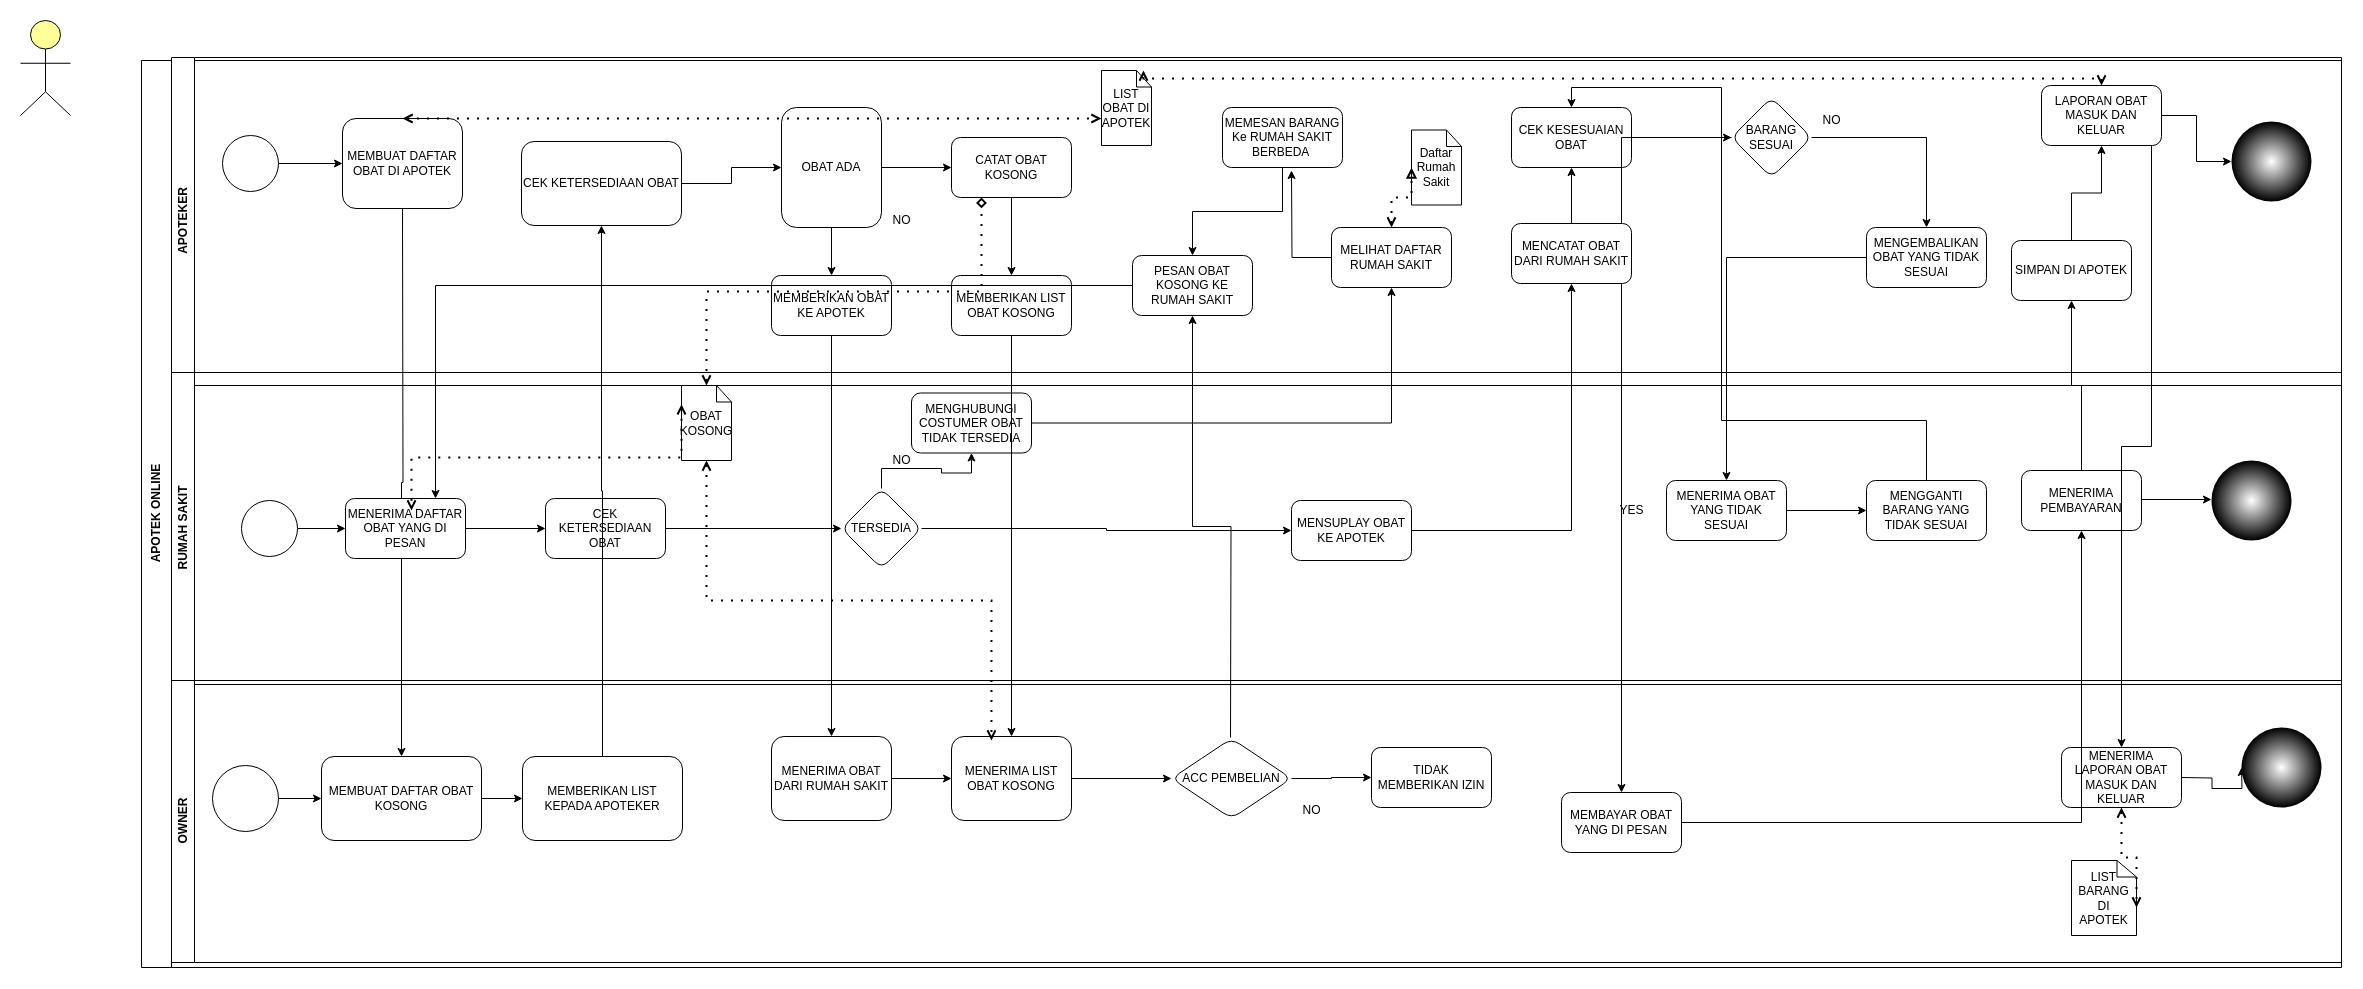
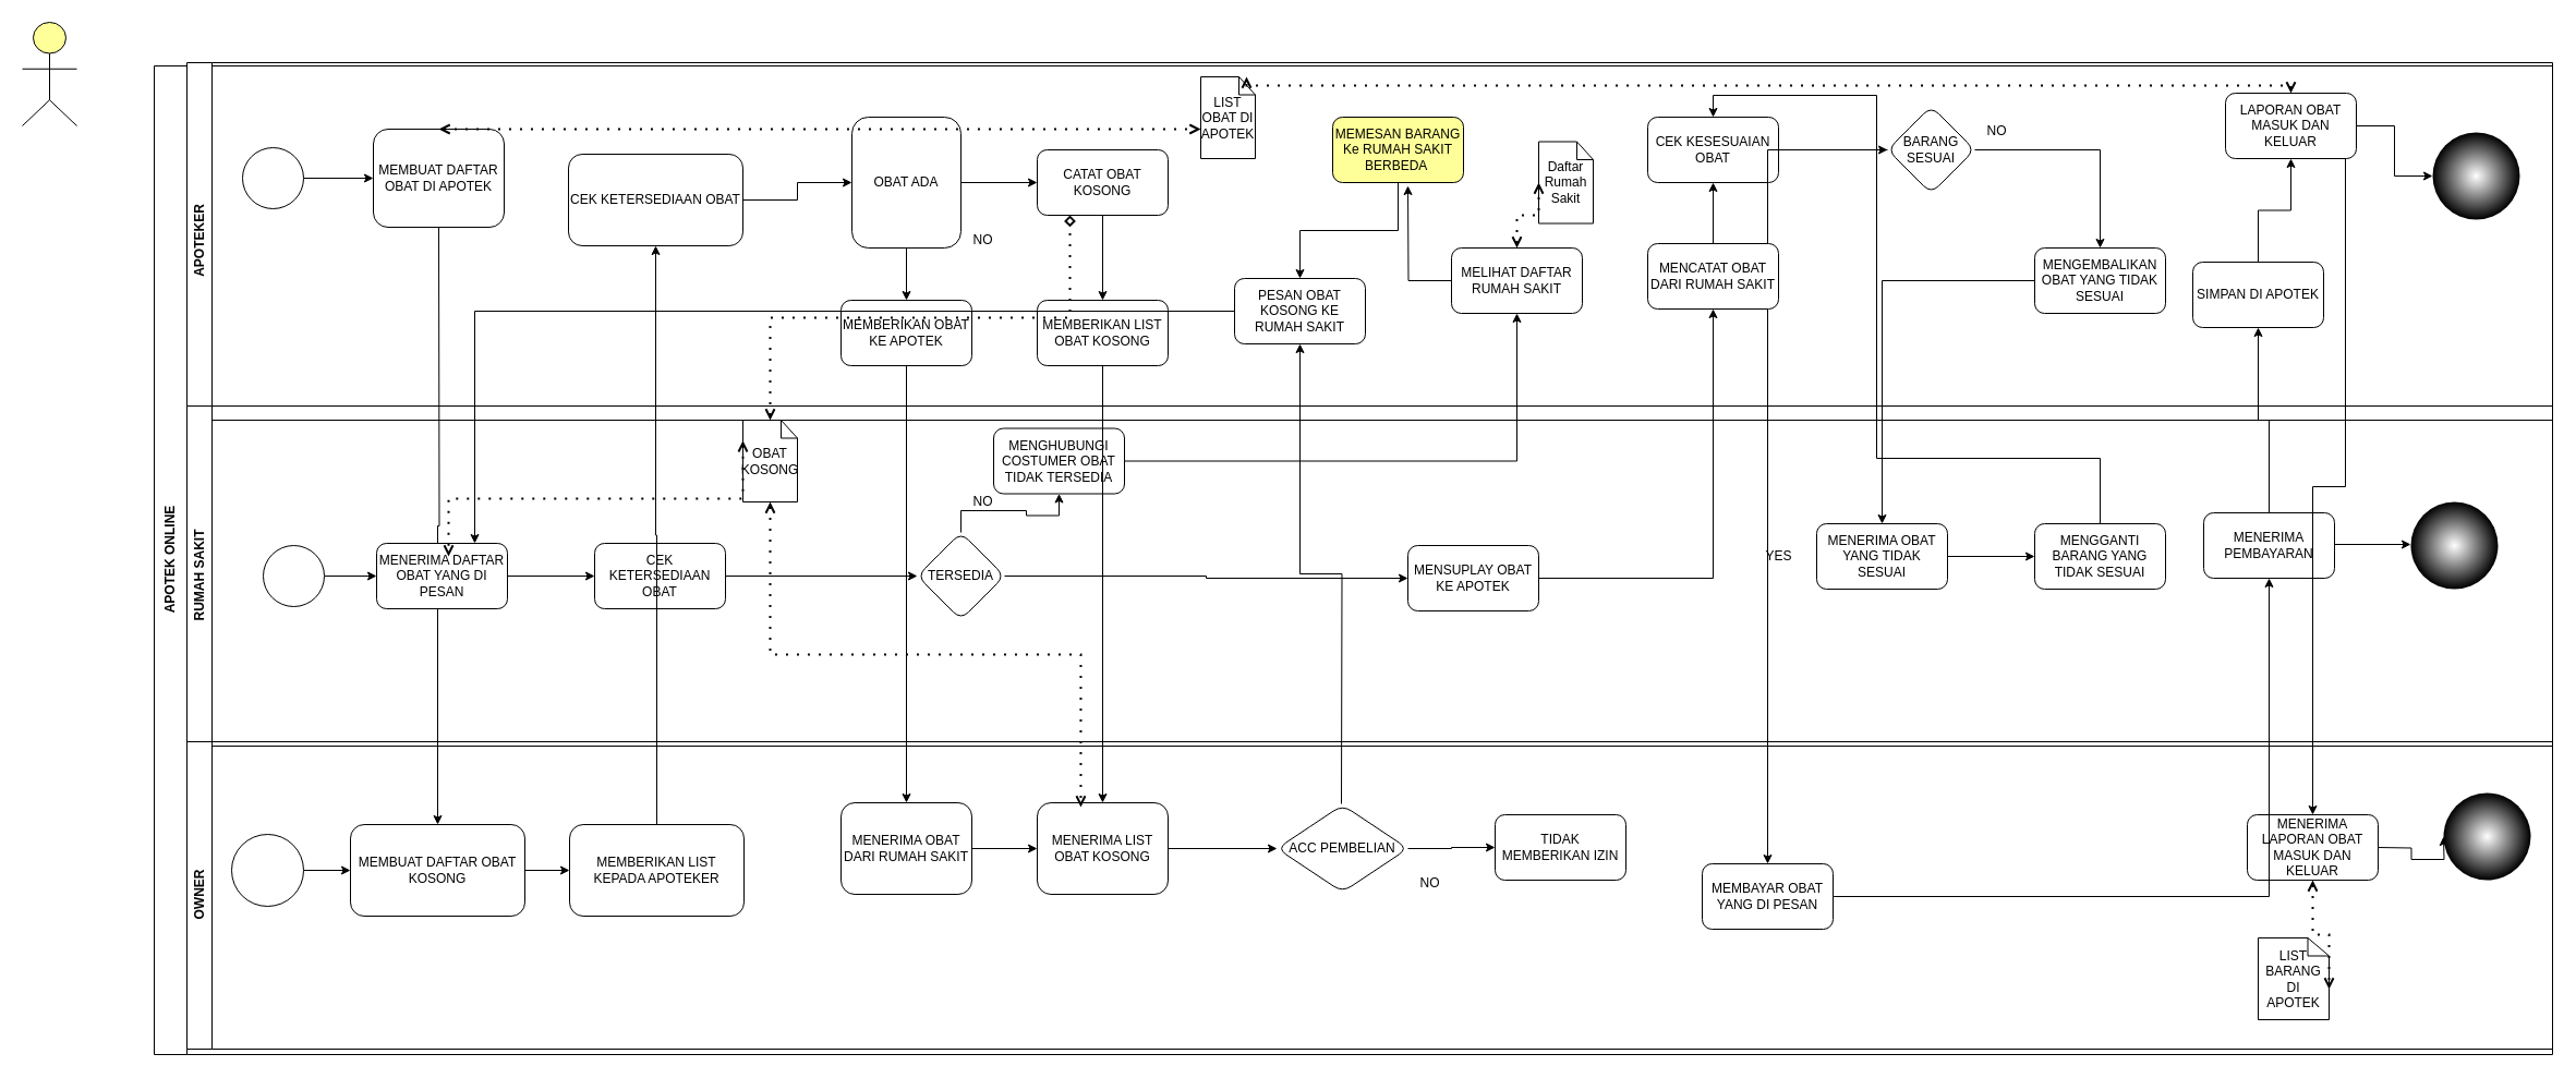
- <mxCell id="19" value="MEMESAN BARANG Ke RUMAH SAKIT BERBEDA&lt;span style=&quot;white-space: pre;&quot;&gt; &lt;/span&gt;" style="whiteSpace=wrap;html=1;rounded=1;" vertex="1" parent="6"><mxGeometry x="1051" y="50" width="120" height="60" as="geometry" /></mxCell>
+ <mxCell id="19" value="MEMESAN BARANG Ke RUMAH SAKIT BERBEDA&lt;span style=&quot;white-space: pre;&quot;&gt; &lt;/span&gt;" style="whiteSpace=wrap;html=1;rounded=1;fillColor=#ffff99;" vertex="1" parent="6"><mxGeometry x="1051" y="50" width="120" height="60" as="geometry" /></mxCell>
- <mxCell id="36" value="" style="edgeStyle=elbowEdgeStyle;html=1;endArrow=block;elbow=vertical;endFill=0;dashed=1;startArrow=open;startFill=0;dashPattern=1 4;rounded=0;strokeWidth=2;entryX=0;entryY=0.5;entryDx=0;entryDy=0;entryPerimeter=0;exitX=0.5;exitY=0;exitDx=0;exitDy=0;" edge="1" parent="6" source="22" target="35"><mxGeometry width="160" relative="1" as="geometry"><mxPoint x="1210" y="193" as="sourcePoint" /><mxPoint x="1370" y="193" as="targetPoint" /></mxGeometry></mxCell>
+ <mxCell id="36" value="" style="edgeStyle=elbowEdgeStyle;html=1;endArrow=open;elbow=vertical;endFill=0;dashed=1;startArrow=open;startFill=0;dashPattern=1 4;rounded=0;strokeWidth=2;entryX=0;entryY=0.5;entryDx=0;entryDy=0;entryPerimeter=0;exitX=0.5;exitY=0;exitDx=0;exitDy=0;" edge="1" parent="6" source="22" target="35"><mxGeometry width="160" relative="1" as="geometry"><mxPoint x="1210" y="193" as="sourcePoint" /><mxPoint x="1370" y="193" as="targetPoint" /></mxGeometry></mxCell>
